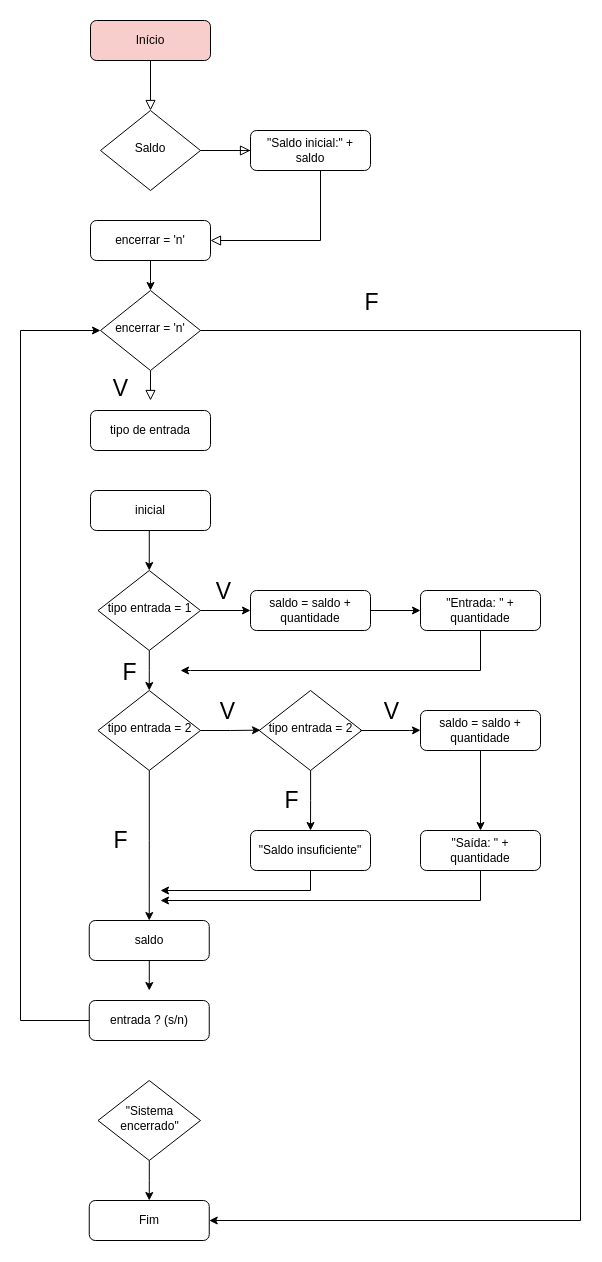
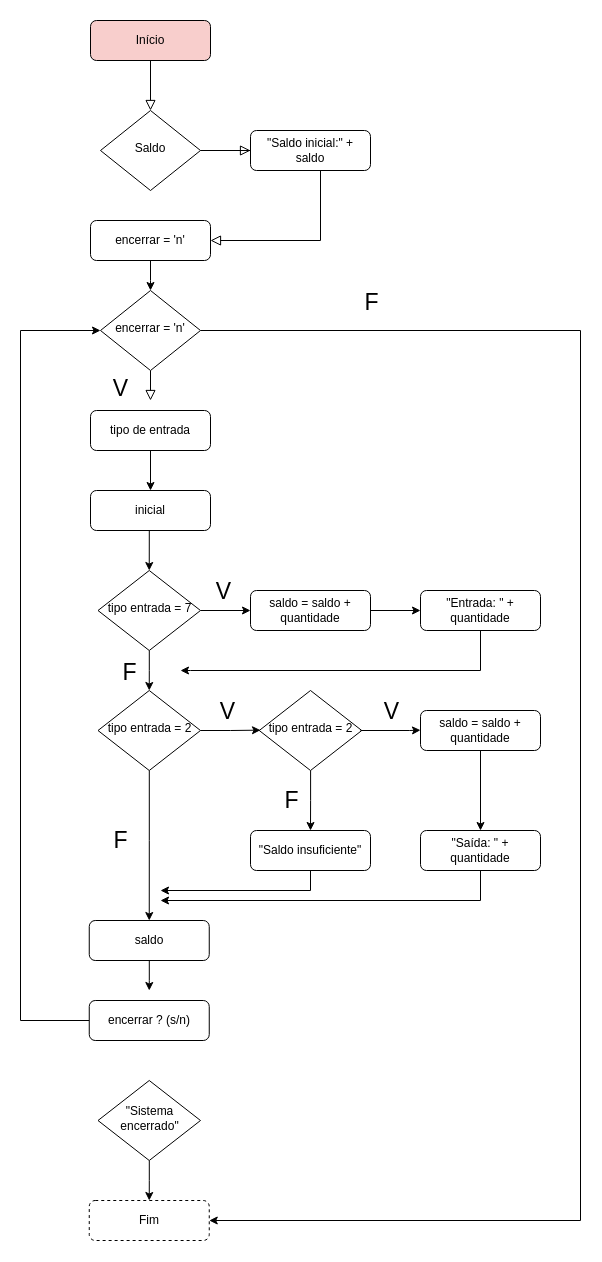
+ <mxCell id="13" value="" style="edgeStyle=orthogonalEdgeStyle;rounded=0;orthogonalLoop=1;jettySize=auto;html=1;labelBorderColor=none;strokeWidth=1;fontSize=23;" edge="1" parent="1" source="14" target="17"><mxGeometry relative="1" as="geometry" /></mxCell>
- <mxCell id="21" value="tipo entrada = 1" style="rhombus;whiteSpace=wrap;html=1;shadow=0;fontFamily=Helvetica;fontSize=12;align=center;strokeWidth=1;spacing=6;spacingTop=-4;" vertex="1" parent="1"><mxGeometry x="97.5" y="570" width="102.5" height="80" as="geometry" /></mxCell>
+ <mxCell id="21" value="tipo entrada = 7" style="rhombus;whiteSpace=wrap;html=1;shadow=0;fontFamily=Helvetica;fontSize=12;align=center;strokeWidth=1;spacing=6;spacingTop=-4;" vertex="1" parent="1"><mxGeometry x="97.5" y="570" width="102.5" height="80" as="geometry" /></mxCell>
- <mxCell id="46" value="entrada ? (s/n)" style="rounded=1;whiteSpace=wrap;html=1;fontSize=12;glass=0;strokeWidth=1;shadow=0;" vertex="1" parent="1"><mxGeometry x="88.75" y="1000" width="120" height="40" as="geometry" /></mxCell>
+ <mxCell id="46" value="encerrar ? (s/n)" style="rounded=1;whiteSpace=wrap;html=1;fontSize=12;glass=0;strokeWidth=1;shadow=0;" vertex="1" parent="1"><mxGeometry x="88.75" y="1000" width="120" height="40" as="geometry" /></mxCell>
- <mxCell id="49" value="Fim" style="rounded=1;whiteSpace=wrap;html=1;fontSize=12;glass=0;strokeWidth=1;shadow=0;" vertex="1" parent="1"><mxGeometry x="88.75" y="1200" width="120" height="40" as="geometry" /></mxCell>
+ <mxCell id="49" value="Fim" style="rounded=1;whiteSpace=wrap;html=1;fontSize=12;glass=0;strokeWidth=1;shadow=0;dashed=1;" vertex="1" parent="1"><mxGeometry x="88.75" y="1200" width="120" height="40" as="geometry" /></mxCell>
